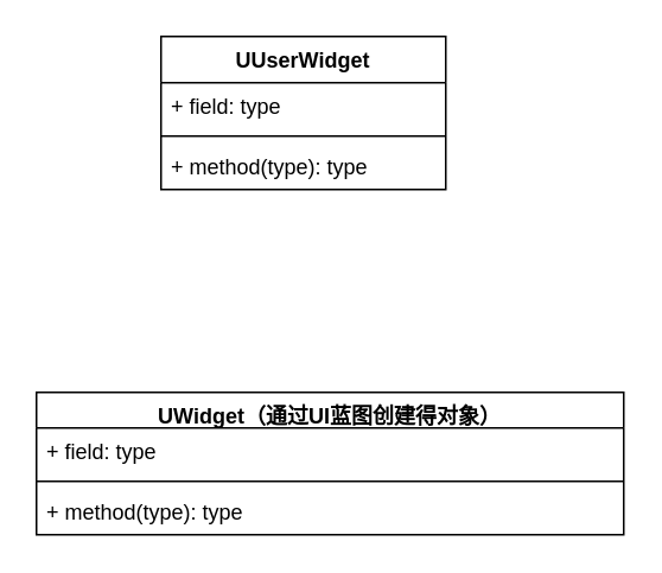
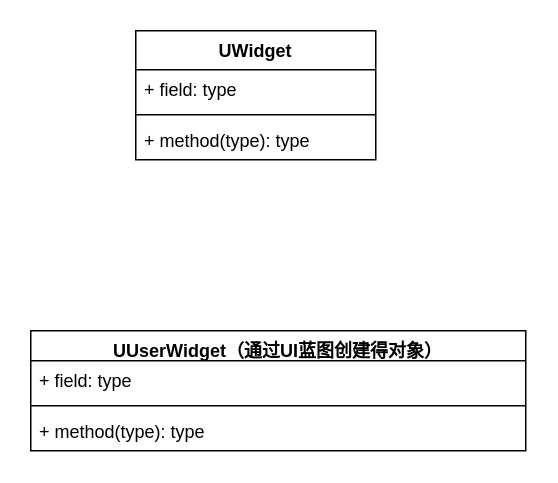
- <mxCell id="6" value="UUserWidget" style="swimlane;fontStyle=1;align=center;verticalAlign=top;childLayout=stackLayout;horizontal=1;startSize=26;horizontalStack=0;resizeParent=1;resizeParentMax=0;resizeLast=0;collapsible=1;marginBottom=0;whiteSpace=wrap;html=1;" vertex="1" parent="1"><mxGeometry x="90" y="20" width="160" height="86" as="geometry" /></mxCell>
+ <mxCell id="6" value="UWidget" style="swimlane;fontStyle=1;align=center;verticalAlign=top;childLayout=stackLayout;horizontal=1;startSize=26;horizontalStack=0;resizeParent=1;resizeParentMax=0;resizeLast=0;collapsible=1;marginBottom=0;whiteSpace=wrap;html=1;" vertex="1" parent="1"><mxGeometry x="90" y="20" width="160" height="86" as="geometry" /></mxCell>
- <mxCell id="2" value="UWidget&lt;span style=&quot;background-color: initial;&quot;&gt;（通过UI蓝图创建得对象）&lt;/span&gt;" style="swimlane;fontStyle=1;align=center;verticalAlign=top;childLayout=stackLayout;horizontal=1;startSize=20;horizontalStack=0;resizeParent=1;resizeParentMax=0;resizeLast=0;collapsible=1;marginBottom=0;whiteSpace=wrap;html=1;" vertex="1" parent="1"><mxGeometry x="20" y="220" width="330" height="80" as="geometry" /></mxCell>
+ <mxCell id="2" value="UUserWidget&lt;span style=&quot;background-color: initial;&quot;&gt;（通过UI蓝图创建得对象）&lt;/span&gt;" style="swimlane;fontStyle=1;align=center;verticalAlign=top;childLayout=stackLayout;horizontal=1;startSize=20;horizontalStack=0;resizeParent=1;resizeParentMax=0;resizeLast=0;collapsible=1;marginBottom=0;whiteSpace=wrap;html=1;" vertex="1" parent="1"><mxGeometry x="20" y="220" width="330" height="80" as="geometry" /></mxCell>
